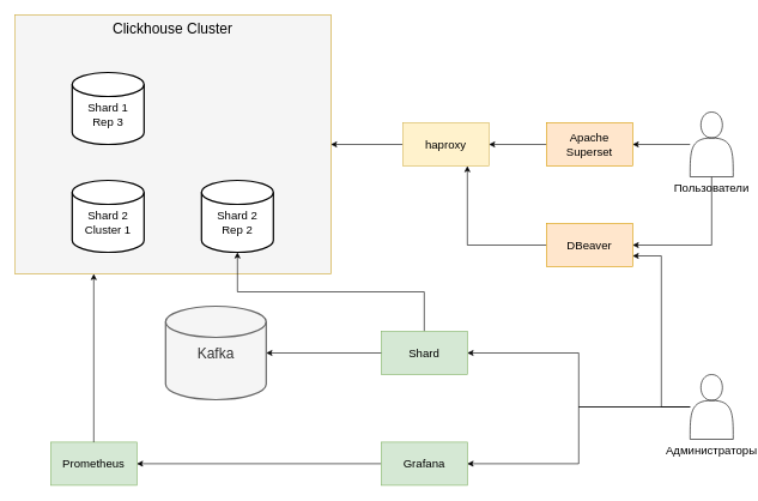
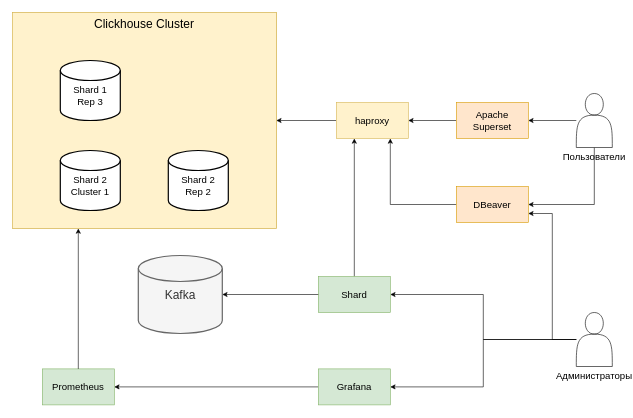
- <mxCell id="3" value="Clickhouse Cluster" style="rounded=0;whiteSpace=wrap;html=1;fontSize=20;verticalAlign=top;fillColor=#f5f5f5;strokeColor=#d6b656;" vertex="1" parent="2"><mxGeometry width="440" height="360" as="geometry" /></mxCell>
+ <mxCell id="3" value="Clickhouse Cluster" style="rounded=0;whiteSpace=wrap;html=1;fontSize=20;verticalAlign=top;fillColor=#fff2cc;strokeColor=#d6b656;" vertex="1" parent="2"><mxGeometry width="440" height="360" as="geometry" /></mxCell>
- <mxCell id="20" style="edgeStyle=orthogonalEdgeStyle;rounded=0;orthogonalLoop=1;jettySize=auto;html=1;exitX=0.5;exitY=0;exitDx=0;exitDy=0;" edge="1" parent="1" source="21" target="6"><mxGeometry relative="1" as="geometry" /></mxCell>
+ <mxCell id="20" style="edgeStyle=orthogonalEdgeStyle;rounded=0;orthogonalLoop=1;jettySize=auto;html=1;exitX=0.5;exitY=0;exitDx=0;exitDy=0;entryX=0.25;entryY=1;entryDx=0;entryDy=0;" edge="1" parent="1" source="21" target="8"><mxGeometry relative="1" as="geometry" /></mxCell>
